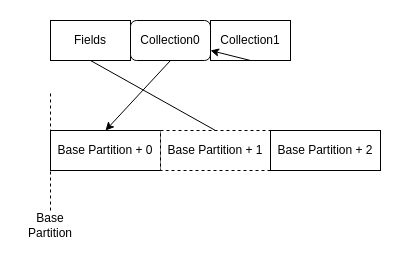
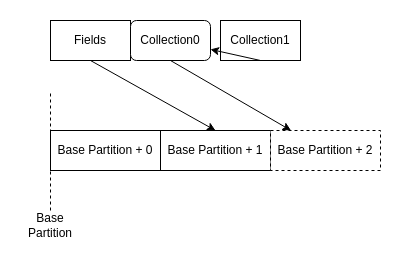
- <mxCell id="4" value="Collection1" style="rounded=0;whiteSpace=wrap;html=1;" vertex="1" parent="1"><mxGeometry x="210" y="20" width="80" height="40" as="geometry" /></mxCell>
+ <mxCell id="4" value="Collection1" style="rounded=0;whiteSpace=wrap;html=1;" vertex="1" parent="1"><mxGeometry x="220" y="20" width="80" height="40" as="geometry" /></mxCell>
- <mxCell id="11" value="" style="endArrow=classic;html=1;rounded=0;exitX=0.5;exitY=1;exitDx=0;exitDy=0;entryX=0.5;entryY=0;entryDx=0;entryDy=0;" edge="1" parent="1" source="3" target="5"><mxGeometry width="50" height="50" relative="1" as="geometry"><mxPoint x="100" y="70" as="sourcePoint" /><mxPoint x="225" y="140" as="targetPoint" /></mxGeometry></mxCell>
+ <mxCell id="11" value="" style="endArrow=classic;html=1;rounded=0;exitX=0.5;exitY=1;exitDx=0;exitDy=0;" edge="1" parent="1" source="3" target="7"><mxGeometry width="50" height="50" relative="1" as="geometry"><mxPoint x="100" y="70" as="sourcePoint" /><mxPoint x="225" y="140" as="targetPoint" /></mxGeometry></mxCell>
- <mxCell id="10" value="" style="endArrow=none;html=1;rounded=0;exitX=0.5;exitY=1;exitDx=0;exitDy=0;entryX=0.5;entryY=0;entryDx=0;entryDy=0;" edge="1" parent="1" source="2" target="6"><mxGeometry width="50" height="50" relative="1" as="geometry"><mxPoint x="240" y="280" as="sourcePoint" /><mxPoint x="290" y="230" as="targetPoint" /></mxGeometry></mxCell>
+ <mxCell id="10" value="" style="endArrow=classic;html=1;rounded=0;exitX=0.5;exitY=1;exitDx=0;exitDy=0;entryX=0.5;entryY=0;entryDx=0;entryDy=0;" edge="1" parent="1" source="2" target="6"><mxGeometry width="50" height="50" relative="1" as="geometry"><mxPoint x="240" y="280" as="sourcePoint" /><mxPoint x="290" y="230" as="targetPoint" /></mxGeometry></mxCell>
- <mxCell id="6" value="Base Partition + 1" style="rounded=0;whiteSpace=wrap;html=1;dashed=1;" vertex="1" parent="1"><mxGeometry x="160" y="130" width="110" height="40" as="geometry" /></mxCell>
+ <mxCell id="6" value="Base Partition + 1" style="rounded=0;whiteSpace=wrap;html=1;" vertex="1" parent="1"><mxGeometry x="160" y="130" width="110" height="40" as="geometry" /></mxCell>
- <mxCell id="7" value="Base Partition + 2" style="rounded=0;whiteSpace=wrap;html=1;" vertex="1" parent="1"><mxGeometry x="270" y="130" width="110" height="40" as="geometry" /></mxCell>
+ <mxCell id="7" value="Base Partition + 2" style="rounded=0;whiteSpace=wrap;html=1;dashed=1;" vertex="1" parent="1"><mxGeometry x="270" y="130" width="110" height="40" as="geometry" /></mxCell>
